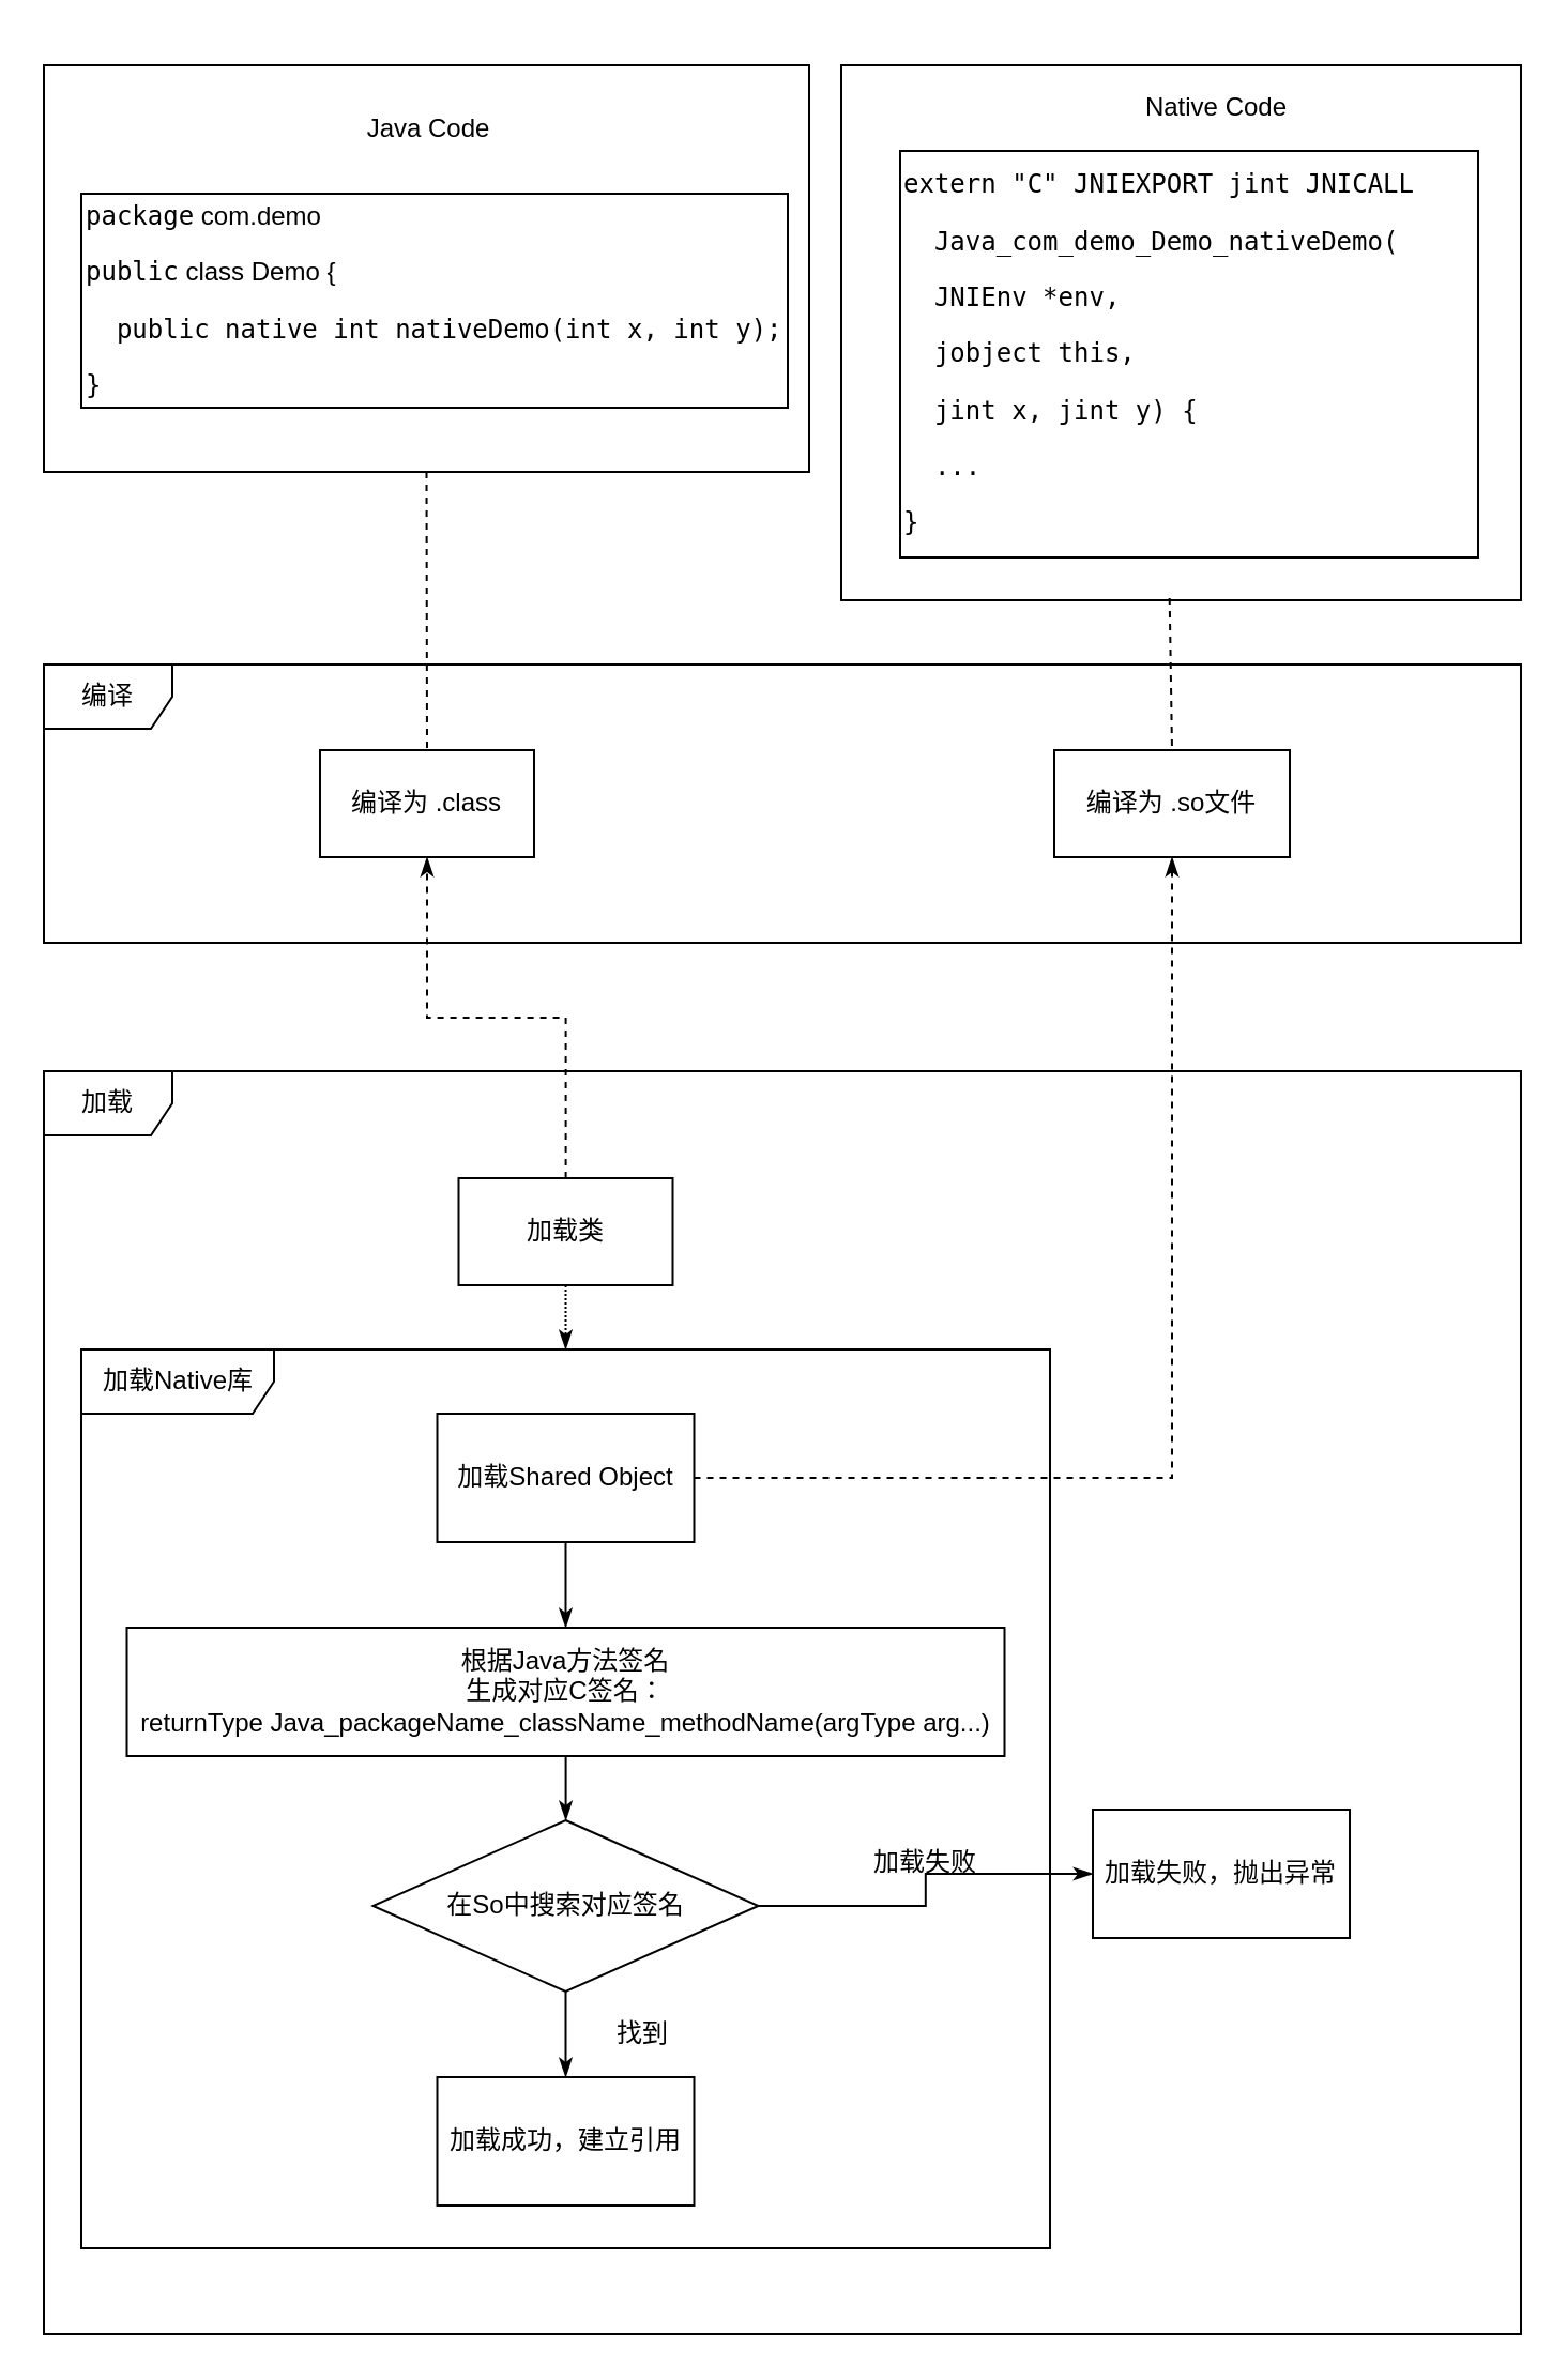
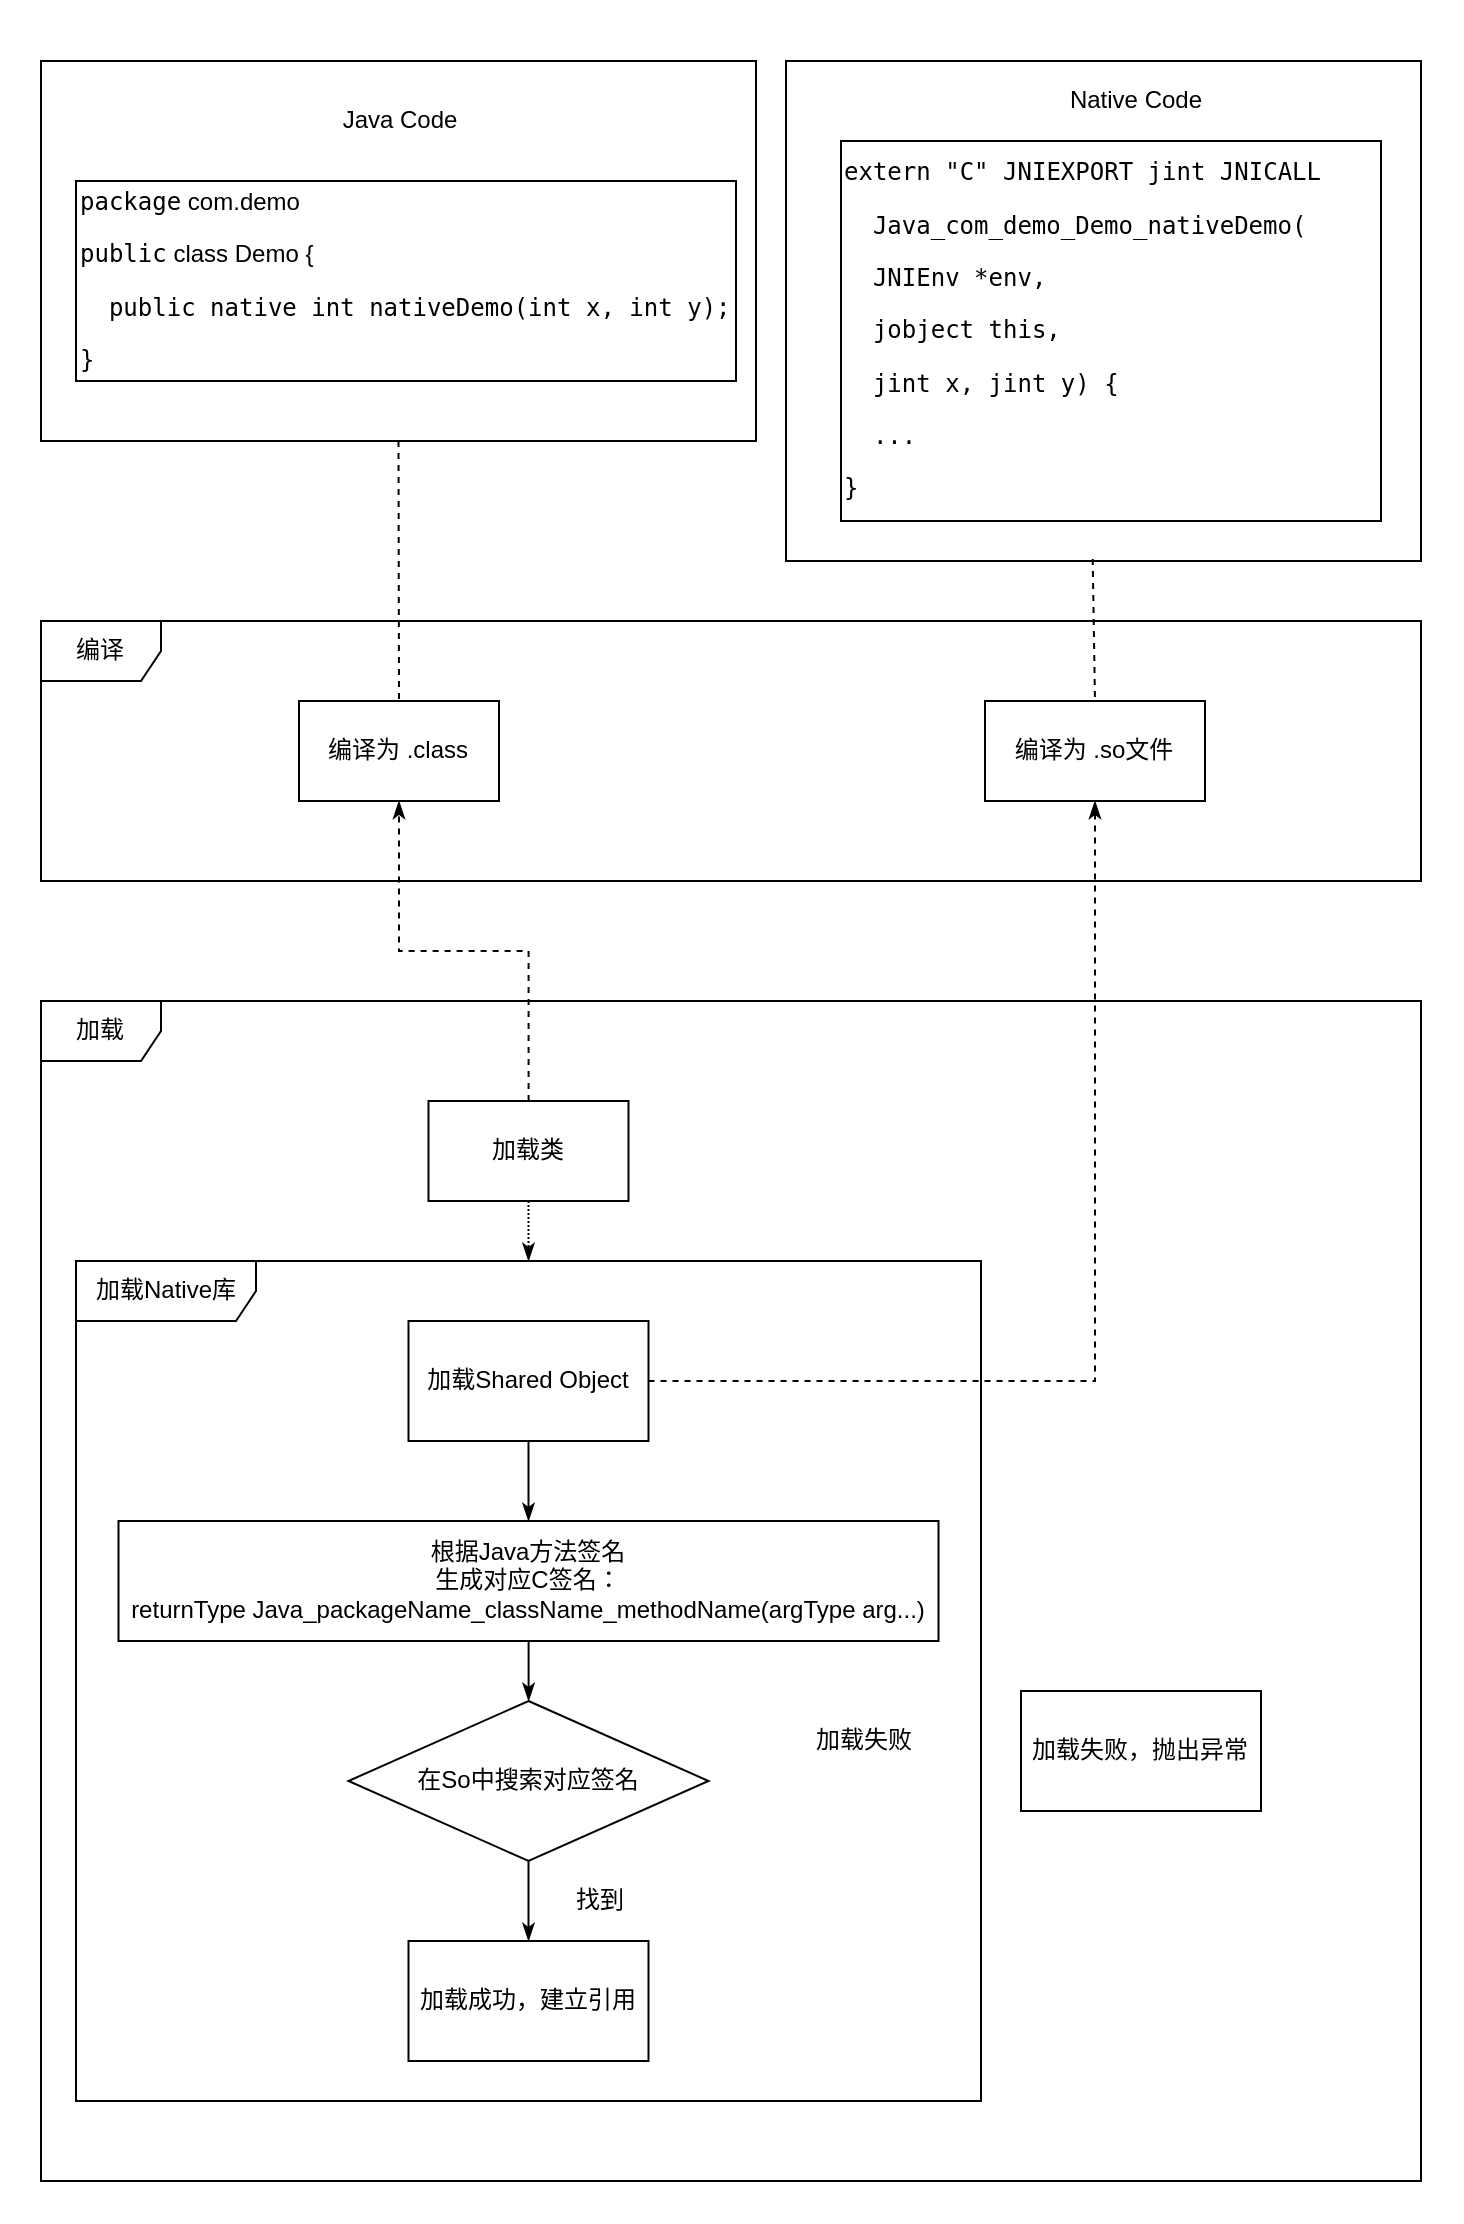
- <mxCell id="23" value="" style="edgeStyle=orthogonalEdgeStyle;rounded=0;orthogonalLoop=1;jettySize=auto;html=1;endArrow=classicThin;endFill=1;" edge="1" parent="1" source="25" target="26"><mxGeometry relative="1" as="geometry" /></mxCell>
